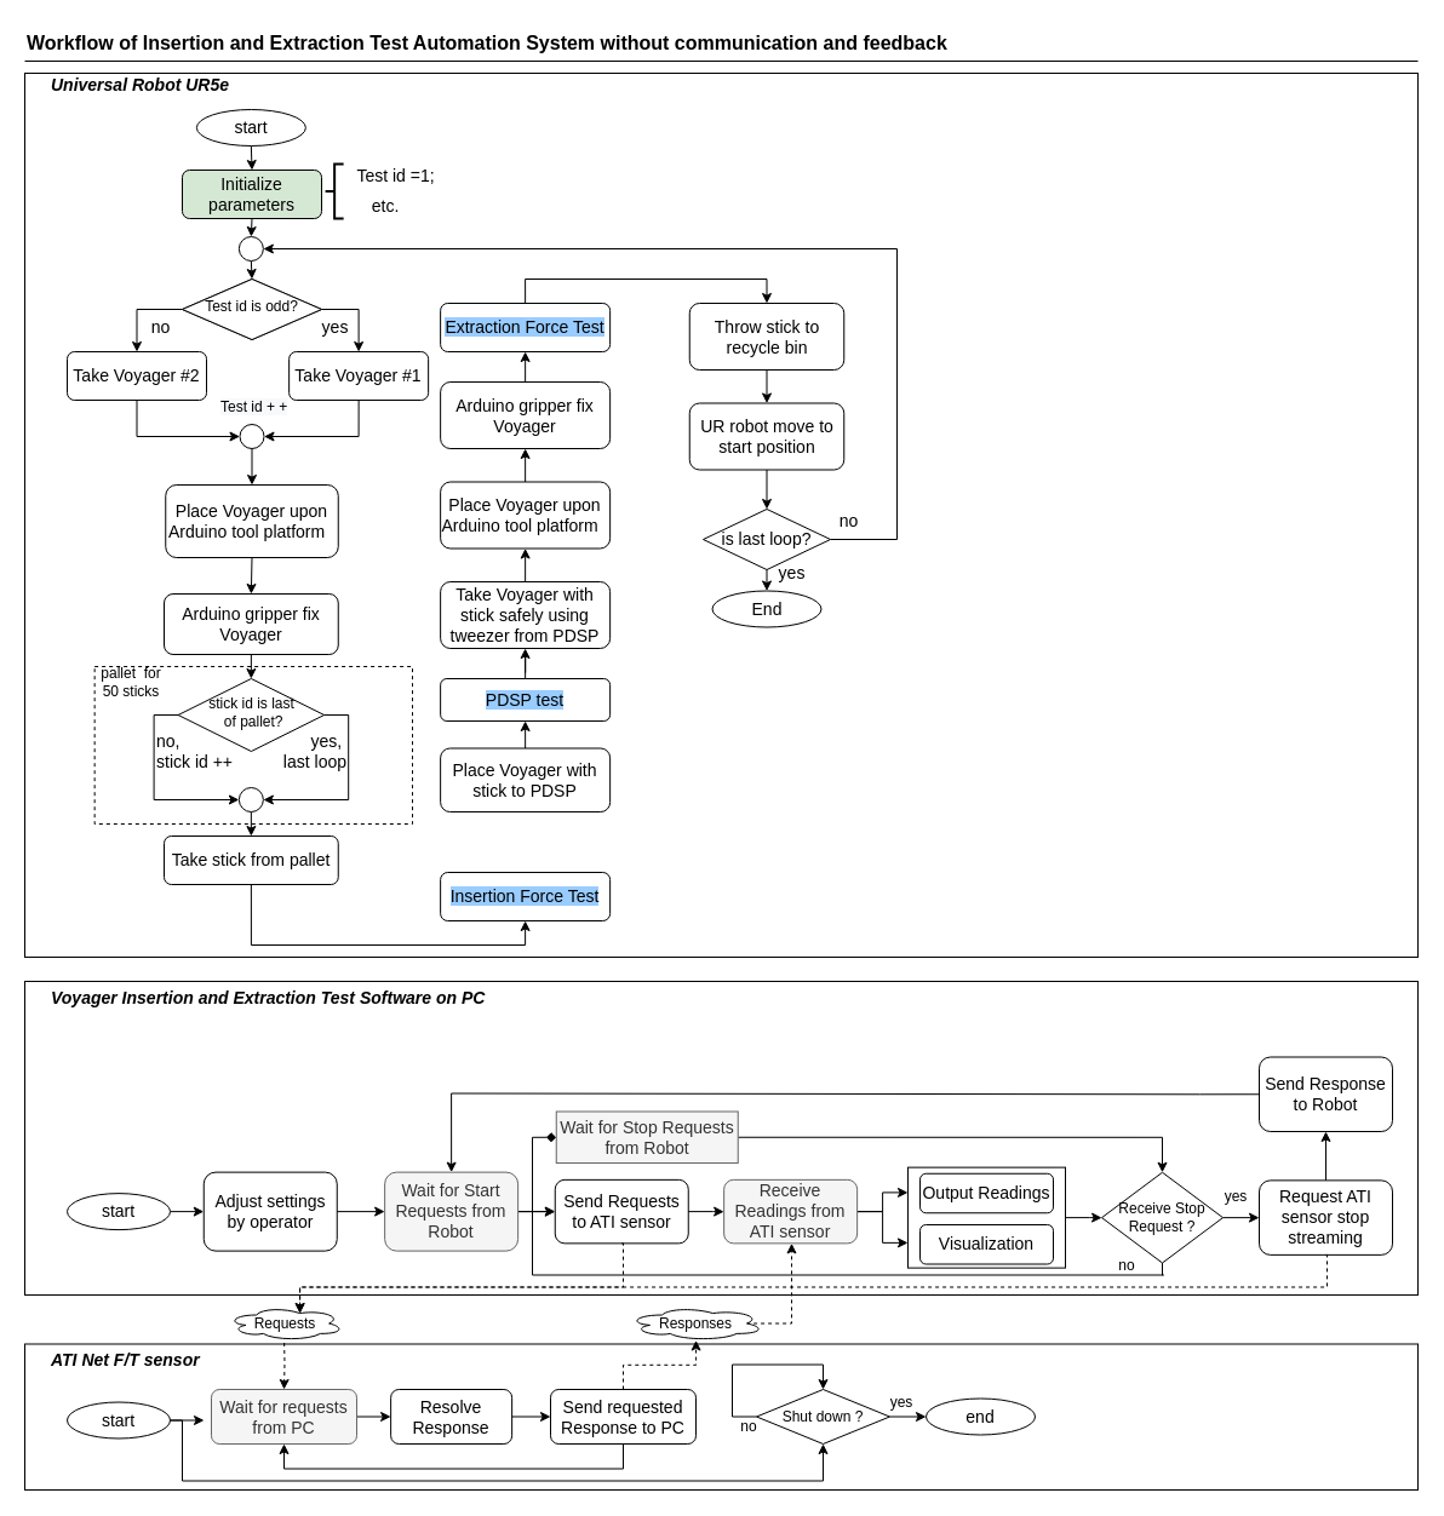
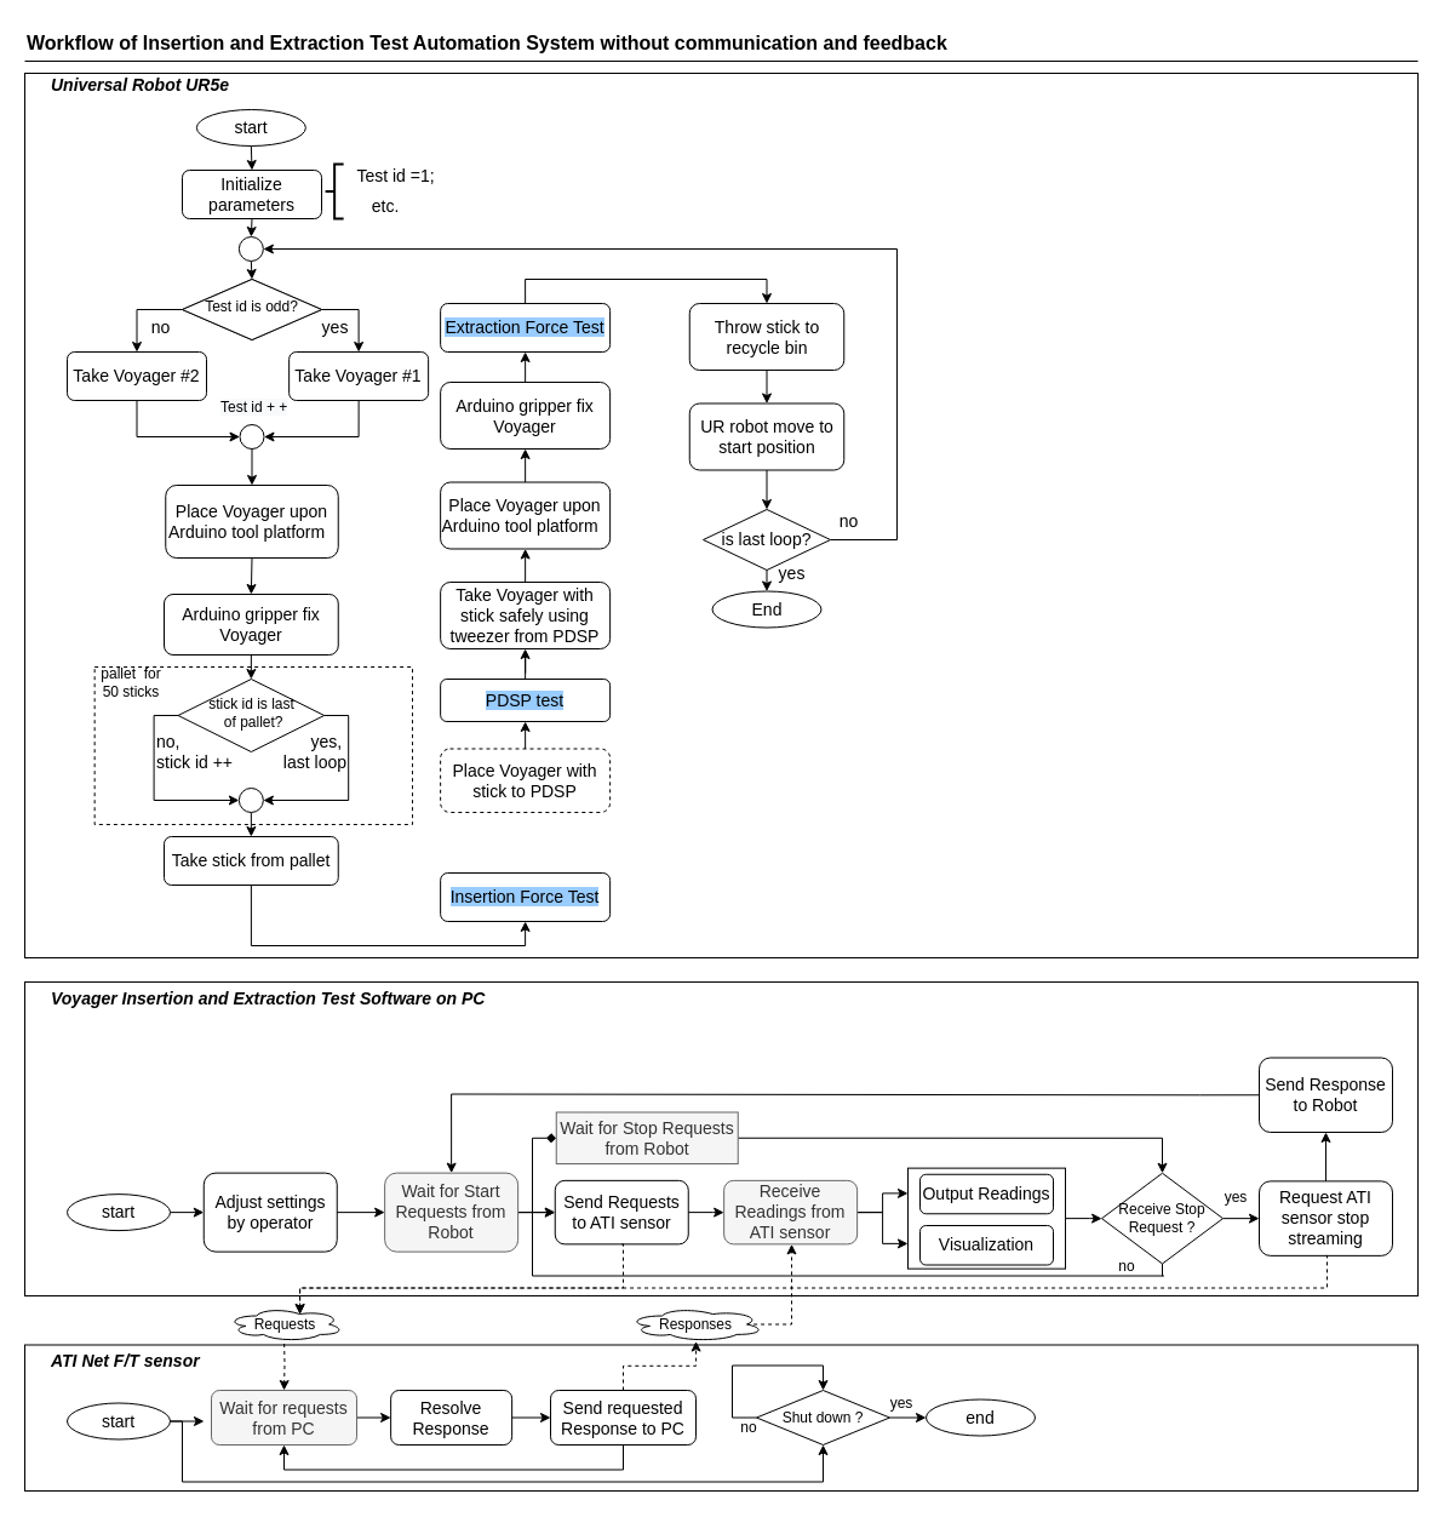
- <mxCell id="14" value="Initialize parameters" style="rounded=1;whiteSpace=wrap;html=1;fontSize=14;align=center;fillColor=#d5e8d4;" parent="1" vertex="1"><mxGeometry x="150" y="140" width="115" height="40" as="geometry" /></mxCell>
+ <mxCell id="14" value="Initialize parameters" style="rounded=1;whiteSpace=wrap;html=1;fontSize=14;align=center;" parent="1" vertex="1"><mxGeometry x="150" y="140" width="115" height="40" as="geometry" /></mxCell>
- <mxCell id="58" value="&lt;div&gt;&lt;span&gt;Place Voyager with stick to PDSP&lt;/span&gt;&lt;/div&gt;" style="rounded=1;whiteSpace=wrap;html=1;fontSize=14;align=center;" parent="1" vertex="1"><mxGeometry x="363.13" y="617.5" width="140" height="52.5" as="geometry" /></mxCell>
+ <mxCell id="58" value="&lt;div&gt;&lt;span&gt;Place Voyager with stick to PDSP&lt;/span&gt;&lt;/div&gt;" style="rounded=1;whiteSpace=wrap;html=1;fontSize=14;align=center;dashed=1;" parent="1" vertex="1"><mxGeometry x="363.13" y="617.5" width="140" height="52.5" as="geometry" /></mxCell>
